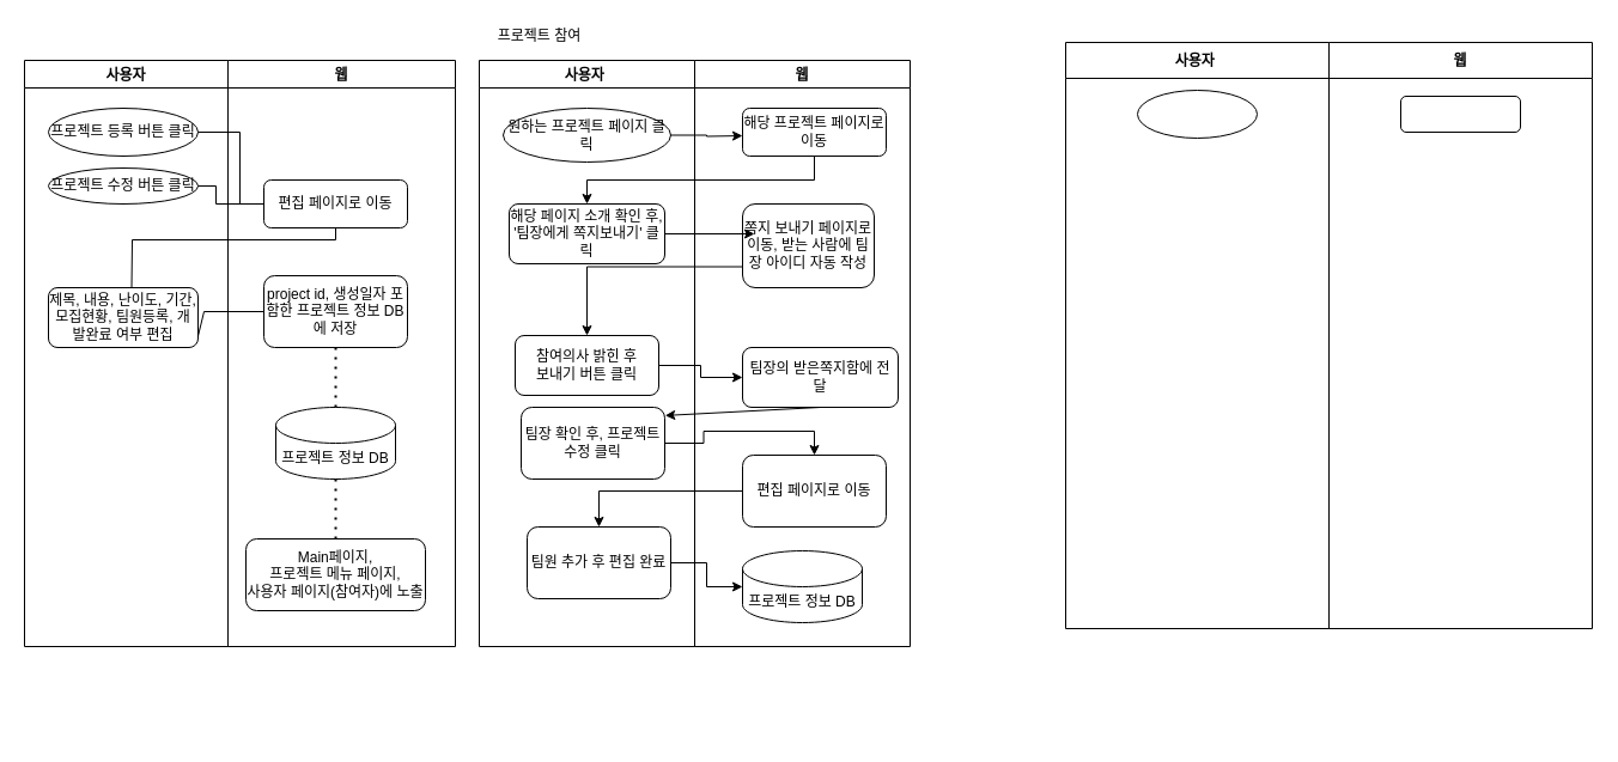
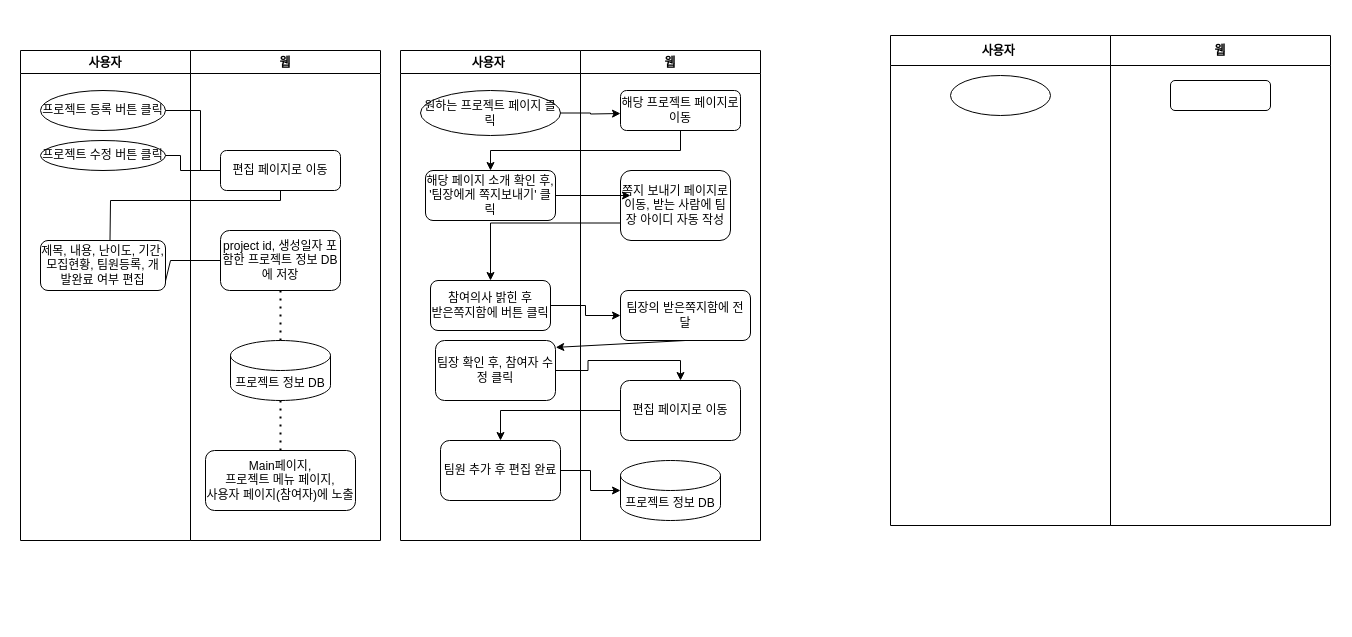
- <mxCell id="30" value="프로젝트 참여" style="text;html=1;align=center;verticalAlign=middle;resizable=0;points=[];autosize=1;strokeColor=none;fillColor=none;" parent="1" vertex="1"><mxGeometry x="410" y="20" width="80" height="20" as="geometry" /></mxCell>
- <mxCell id="21" value="참여의사 밝힌 후&lt;br&gt;보내기 버튼 클릭" style="rounded=1;whiteSpace=wrap;html=1;" parent="18" vertex="1"><mxGeometry x="30" y="230" width="120" height="50" as="geometry" /></mxCell>
+ <mxCell id="21" value="참여의사 밝힌 후&lt;br&gt;받은쪽지함에 버튼 클릭" style="rounded=1;whiteSpace=wrap;html=1;" parent="18" vertex="1"><mxGeometry x="30" y="230" width="120" height="50" as="geometry" /></mxCell>
- <mxCell id="22" value="팀장 확인 후, 프로젝트 수정 클릭" style="rounded=1;whiteSpace=wrap;html=1;" parent="18" vertex="1"><mxGeometry x="35" y="290" width="120" height="60" as="geometry" /></mxCell>
+ <mxCell id="22" value="팀장 확인 후, 참여자 수정 클릭" style="rounded=1;whiteSpace=wrap;html=1;" parent="18" vertex="1"><mxGeometry x="35" y="290" width="120" height="60" as="geometry" /></mxCell>
